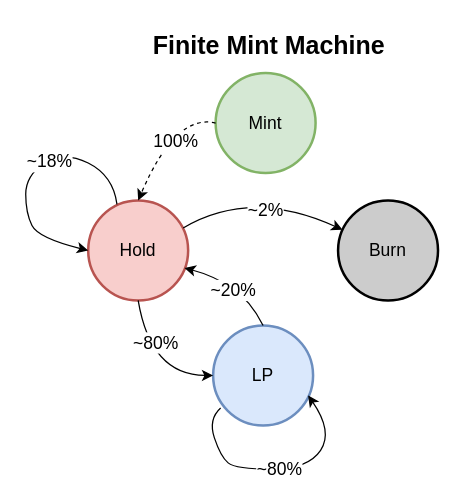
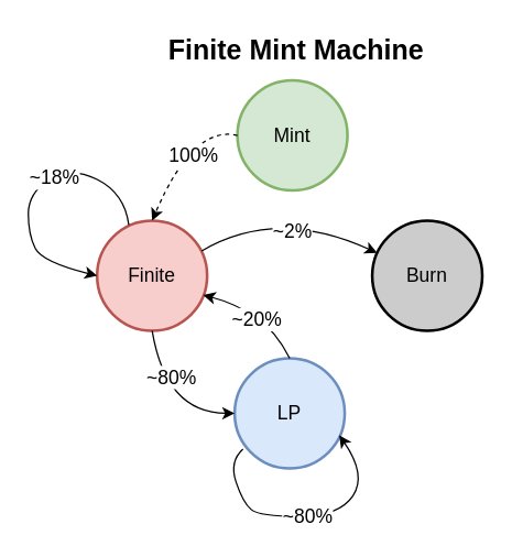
- <mxCell id="3" value="Hold" style="ellipse;whiteSpace=wrap;html=1;aspect=fixed;strokeWidth=2;fontSize=14;fillColor=#f8cecc;strokeColor=#b85450;" parent="1" vertex="1"><mxGeometry x="70" y="160" width="80" height="80" as="geometry" /></mxCell>
+ <mxCell id="3" value="Finite" style="ellipse;whiteSpace=wrap;html=1;aspect=fixed;strokeWidth=2;fontSize=14;fillColor=#f8cecc;strokeColor=#b85450;" parent="1" vertex="1"><mxGeometry x="70" y="160" width="80" height="80" as="geometry" /></mxCell>
